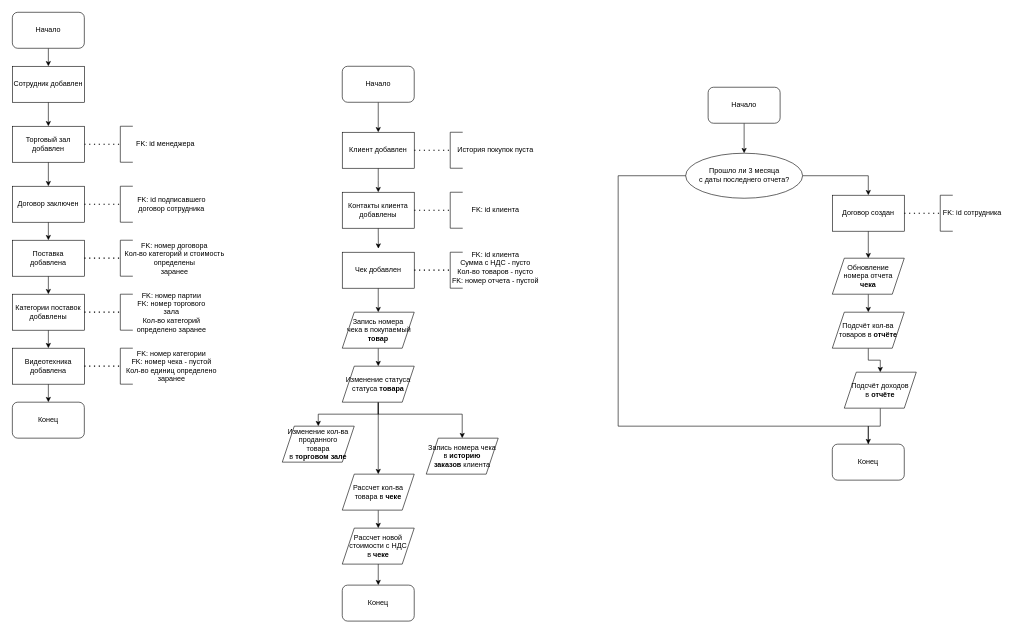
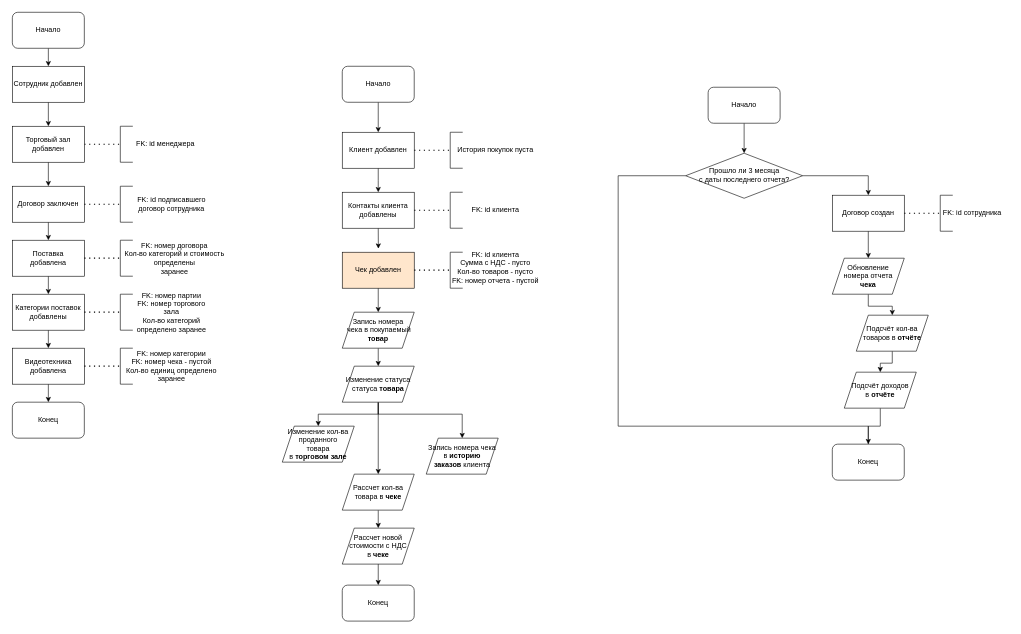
- <mxCell id="62" value="&lt;div&gt;Прошло ли 3 месяца&lt;/div&gt;&lt;div&gt;с даты последнего отчета?&lt;/div&gt;" style="ellipse;whiteSpace=wrap;html=1;" vertex="1" parent="1"><mxGeometry x="1142.5" y="254.96" width="195" height="75.04" as="geometry" /></mxCell>
+ <mxCell id="62" value="&lt;div&gt;Прошло ли 3 месяца&lt;/div&gt;&lt;div&gt;с даты последнего отчета?&lt;/div&gt;" style="rhombus;whiteSpace=wrap;html=1;" vertex="1" parent="1"><mxGeometry x="1142.5" y="254.96" width="195" height="75.04" as="geometry" /></mxCell>
- <mxCell id="12" value="Чек добавлен" style="rounded=0;whiteSpace=wrap;html=1;" vertex="1" parent="1"><mxGeometry x="570" y="420" width="120" height="60" as="geometry" /></mxCell>
+ <mxCell id="12" value="Чек добавлен" style="rounded=0;whiteSpace=wrap;html=1;fillColor=#ffe6cc;" vertex="1" parent="1"><mxGeometry x="570" y="420" width="120" height="60" as="geometry" /></mxCell>
- <mxCell id="76" value="Подсчёт кол-ва&lt;br&gt;товаров в &lt;b&gt;отчёте&lt;/b&gt;" style="shape=parallelogram;perimeter=parallelogramPerimeter;whiteSpace=wrap;html=1;fixedSize=1;" vertex="1" parent="1"><mxGeometry x="1387" y="520" width="120" height="60" as="geometry" /></mxCell>
+ <mxCell id="76" value="Подсчёт кол-ва&lt;br&gt;товаров в &lt;b&gt;отчёте&lt;/b&gt;" style="shape=parallelogram;perimeter=parallelogramPerimeter;whiteSpace=wrap;html=1;fixedSize=1;" vertex="1" parent="1"><mxGeometry x="1427" y="525" width="120" height="60" as="geometry" /></mxCell>
